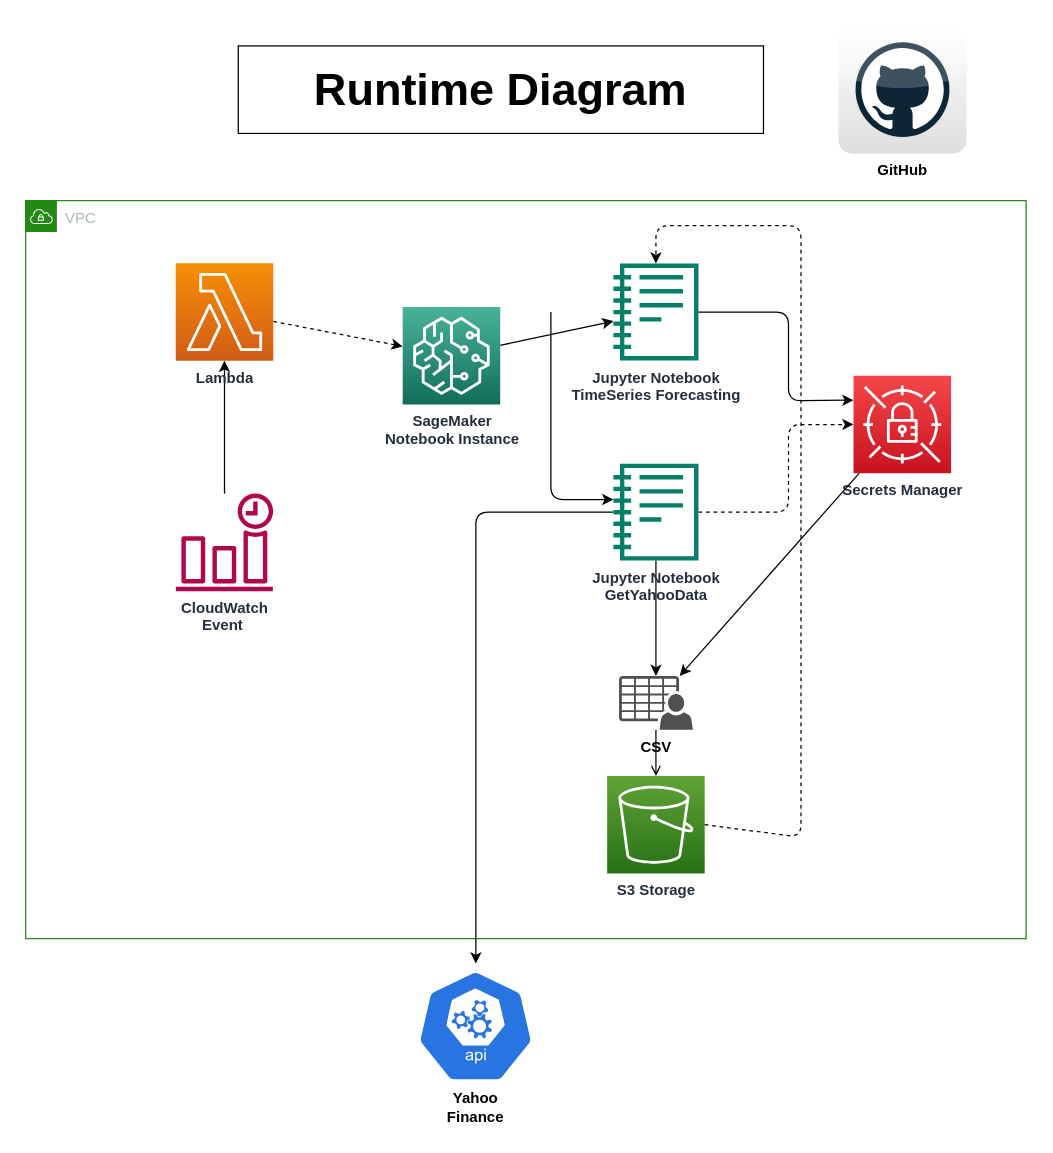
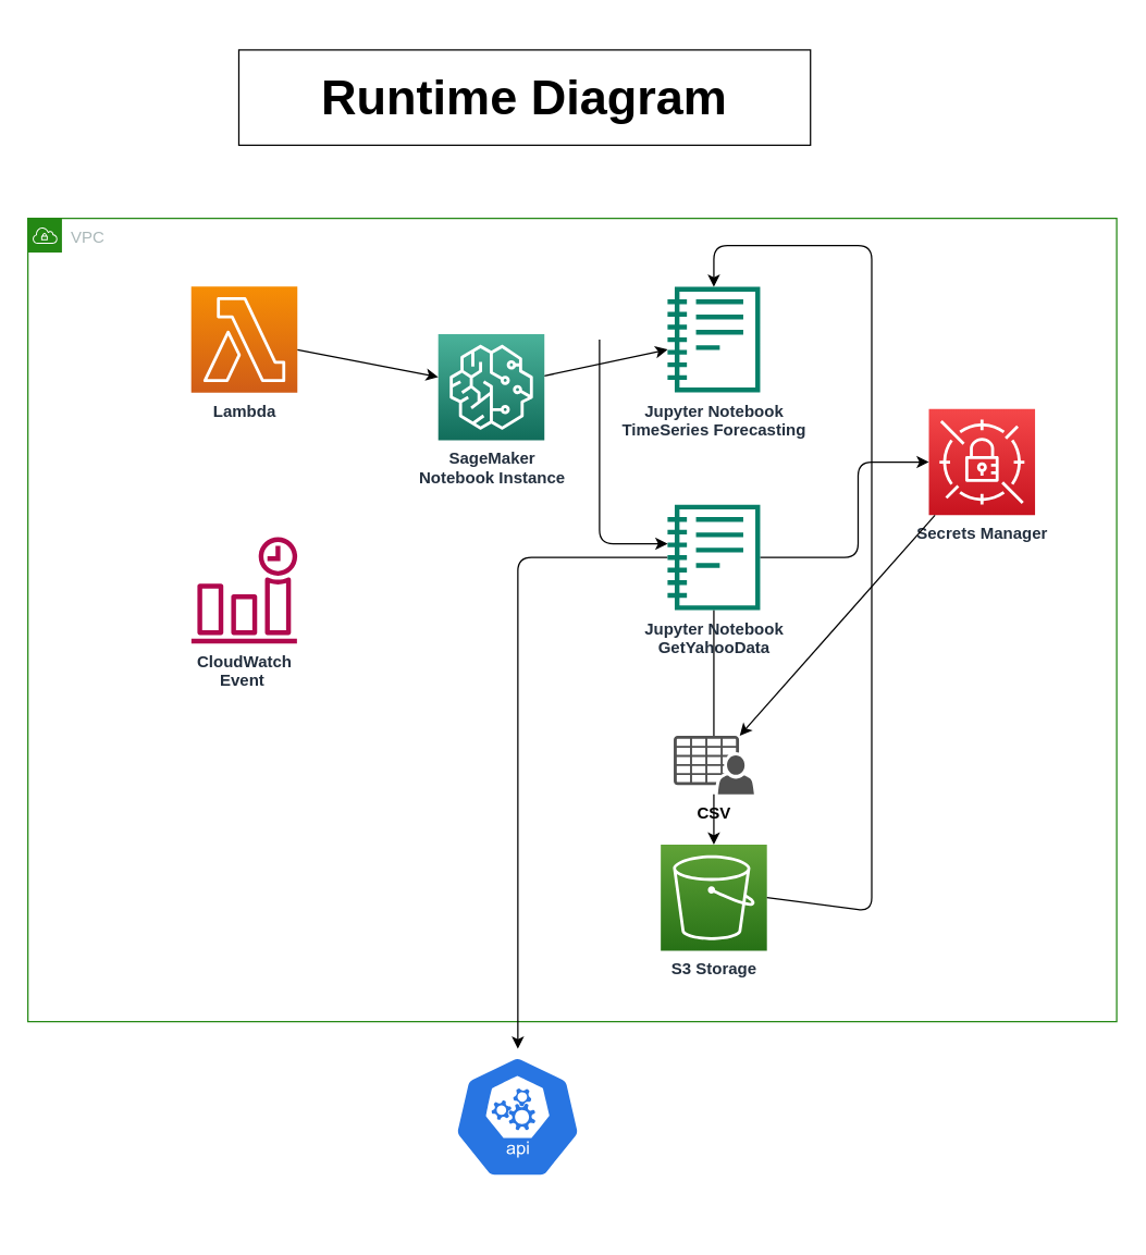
- <mxCell id="25" value="&lt;b&gt;&lt;font style=&quot;font-size: 36px&quot;&gt;Runtime Diagram&lt;/font&gt;&lt;/b&gt;" style="text;html=1;strokeColor=default;fillColor=default;align=center;verticalAlign=middle;whiteSpace=wrap;rounded=0;" parent="1" vertex="1"><mxGeometry x="190" y="36.2" width="420" height="70" as="geometry" /></mxCell>
+ <mxCell id="25" value="&lt;b&gt;&lt;font style=&quot;font-size: 36px&quot;&gt;Runtime Diagram&lt;/font&gt;&lt;/b&gt;" style="text;html=1;strokeColor=default;fillColor=default;align=center;verticalAlign=middle;whiteSpace=wrap;rounded=0;" parent="1" vertex="1"><mxGeometry x="175" y="36.2" width="420" height="70" as="geometry" /></mxCell>
- <mxCell id="21" value="&lt;b&gt;GitHub&lt;/b&gt;" style="dashed=0;outlineConnect=0;html=1;align=center;labelPosition=center;verticalLabelPosition=bottom;verticalAlign=top;shape=mxgraph.webicons.github;gradientColor=#DFDEDE" parent="1" vertex="1"><mxGeometry x="670" y="20" width="102.4" height="102.4" as="geometry" /></mxCell>
- <mxCell id="8" value="" style="edgeStyle=none;html=1;dashed=1;" parent="2" source="10" target="4" edge="1"><mxGeometry relative="1" as="geometry" /></mxCell>
+ <mxCell id="8" value="" style="edgeStyle=none;html=1;" parent="2" source="10" target="4" edge="1"><mxGeometry relative="1" as="geometry" /></mxCell>
- <mxCell id="5" value="" style="edgeStyle=none;html=1;entryX=0;entryY=0.25;entryDx=0;entryDy=0;entryPerimeter=0;" parent="2" source="6" target="12" edge="1"><mxGeometry relative="1" as="geometry"><mxPoint x="592.0" y="89" as="targetPoint" /><Array as="points"><mxPoint x="610" y="89" /><mxPoint x="610" y="130" /><mxPoint x="610" y="160" /></Array></mxGeometry></mxCell>
- <mxCell id="9" value="" style="edgeStyle=none;html=1;startArrow=classic;startFill=1;endArrow=none;endFill=0;" parent="2" source="10" target="11" edge="1"><mxGeometry relative="1" as="geometry" /></mxCell>
- <mxCell id="16" value="" style="edgeStyle=none;html=1;dashed=1;" parent="2" source="18" target="12" edge="1"><mxGeometry relative="1" as="geometry"><Array as="points"><mxPoint x="610" y="249" /><mxPoint x="610" y="220" /><mxPoint x="610" y="179" /></Array></mxGeometry></mxCell>
+ <mxCell id="16" value="" style="edgeStyle=none;html=1;" parent="2" source="18" target="12" edge="1"><mxGeometry relative="1" as="geometry"><Array as="points"><mxPoint x="610" y="249" /><mxPoint x="610" y="220" /><mxPoint x="610" y="179" /></Array></mxGeometry></mxCell>
- <mxCell id="20" value="" style="edgeStyle=none;html=1;exitX=1;exitY=0.5;exitDx=0;exitDy=0;exitPerimeter=0;dashed=1;" edge="1" parent="2" source="7" target="6"><mxGeometry relative="1" as="geometry"><mxPoint x="712" y="359.5" as="targetPoint" /><Array as="points"><mxPoint x="620" y="509" /><mxPoint x="620" y="140" /><mxPoint x="620" y="20" /><mxPoint x="504" y="20" /></Array><mxPoint x="588" y="289" as="sourcePoint" /></mxGeometry></mxCell>
+ <mxCell id="20" value="" style="edgeStyle=none;html=1;exitX=1;exitY=0.5;exitDx=0;exitDy=0;exitPerimeter=0;" edge="1" parent="2" source="7" target="6"><mxGeometry relative="1" as="geometry"><mxPoint x="712" y="359.5" as="targetPoint" /><Array as="points"><mxPoint x="620" y="509" /><mxPoint x="620" y="140" /><mxPoint x="620" y="20" /><mxPoint x="504" y="20" /></Array><mxPoint x="588" y="289" as="sourcePoint" /></mxGeometry></mxCell>
- <mxCell id="15" value="" style="edgeStyle=none;html=1;" parent="2" source="18" target="14" edge="1"><mxGeometry relative="1" as="geometry" /></mxCell>
+ <mxCell id="15" value="" style="edgeStyle=none;html=1;endArrow=none;" parent="2" source="18" target="14" edge="1"><mxGeometry relative="1" as="geometry" /></mxCell>
- <mxCell id="13" value="" style="edgeStyle=none;html=1;endArrow=open;" parent="2" source="14" target="7" edge="1"><mxGeometry relative="1" as="geometry" /></mxCell>
+ <mxCell id="13" value="" style="edgeStyle=none;html=1;" parent="2" source="14" target="7" edge="1"><mxGeometry relative="1" as="geometry" /></mxCell>
- <mxCell id="24" value="&lt;b&gt;Yahoo&lt;br&gt;Finance&lt;/b&gt;" style="text;html=1;strokeColor=none;fillColor=none;align=center;verticalAlign=middle;whiteSpace=wrap;rounded=0;" parent="1" vertex="1"><mxGeometry x="349.75" y="870" width="60" height="30" as="geometry" /></mxCell>
